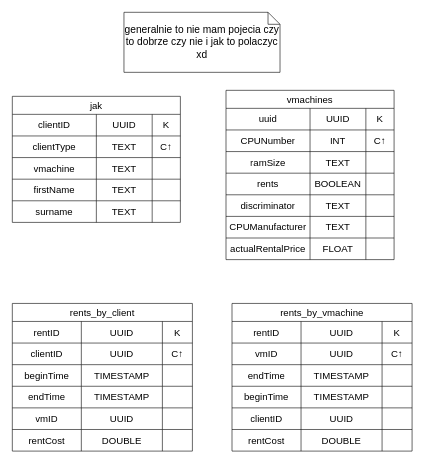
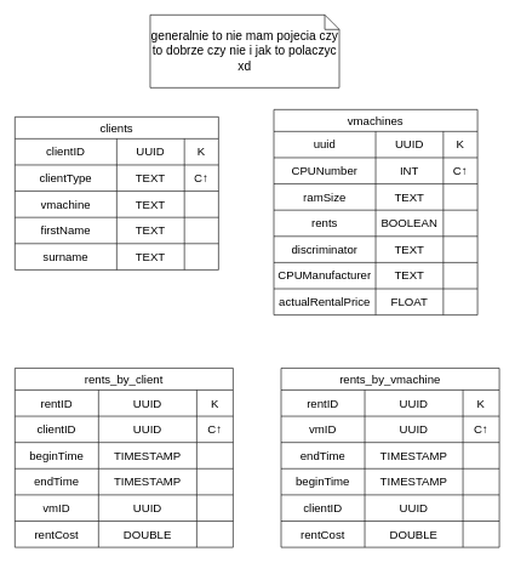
- <mxCell id="2" value="jak" style="shape=table;startSize=30;container=1;collapsible=0;childLayout=tableLayout;strokeColor=default;fontSize=16;movable=1;resizable=1;rotatable=1;deletable=1;editable=1;locked=0;connectable=1;rowLines=1;columnLines=1;fixedRows=0;resizeLast=0;resizeLastRow=0;arcSize=15;absoluteArcSize=0;noLabel=0;" vertex="1" parent="1"><mxGeometry x="20" y="160" width="280" height="210" as="geometry" /></mxCell>
+ <mxCell id="2" value="clients" style="shape=table;startSize=30;container=1;collapsible=0;childLayout=tableLayout;strokeColor=default;fontSize=16;movable=1;resizable=1;rotatable=1;deletable=1;editable=1;locked=0;connectable=1;rowLines=1;columnLines=1;fixedRows=0;resizeLast=0;resizeLastRow=0;arcSize=15;absoluteArcSize=0;noLabel=0;" vertex="1" parent="1"><mxGeometry x="20" y="160" width="280" height="210" as="geometry" /></mxCell>
